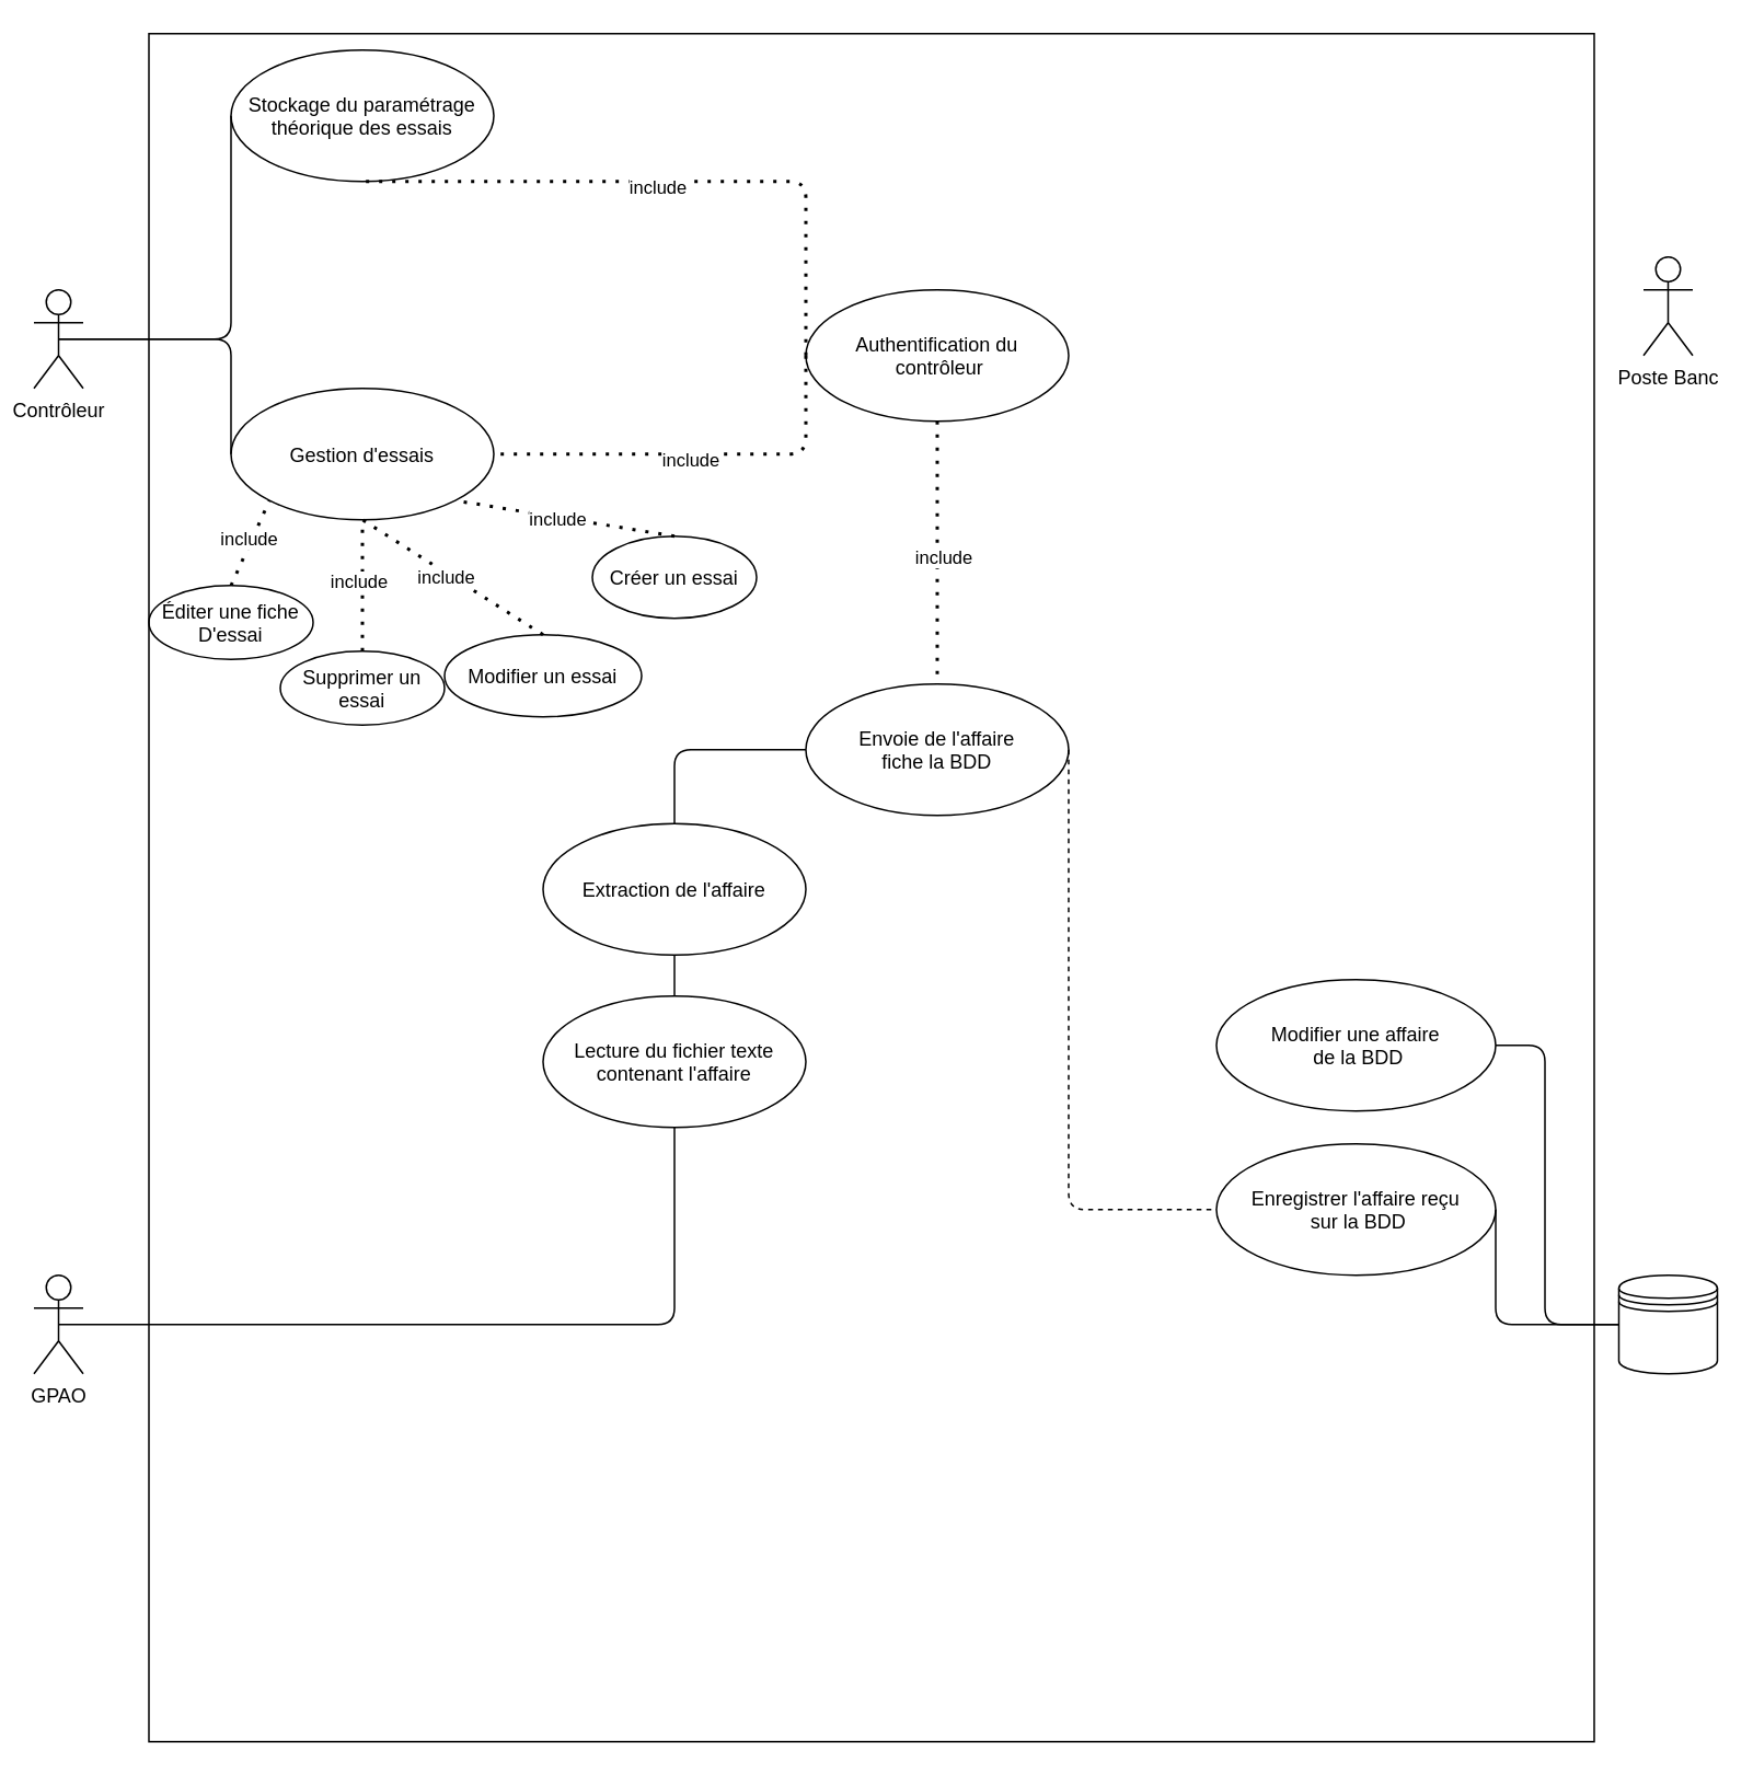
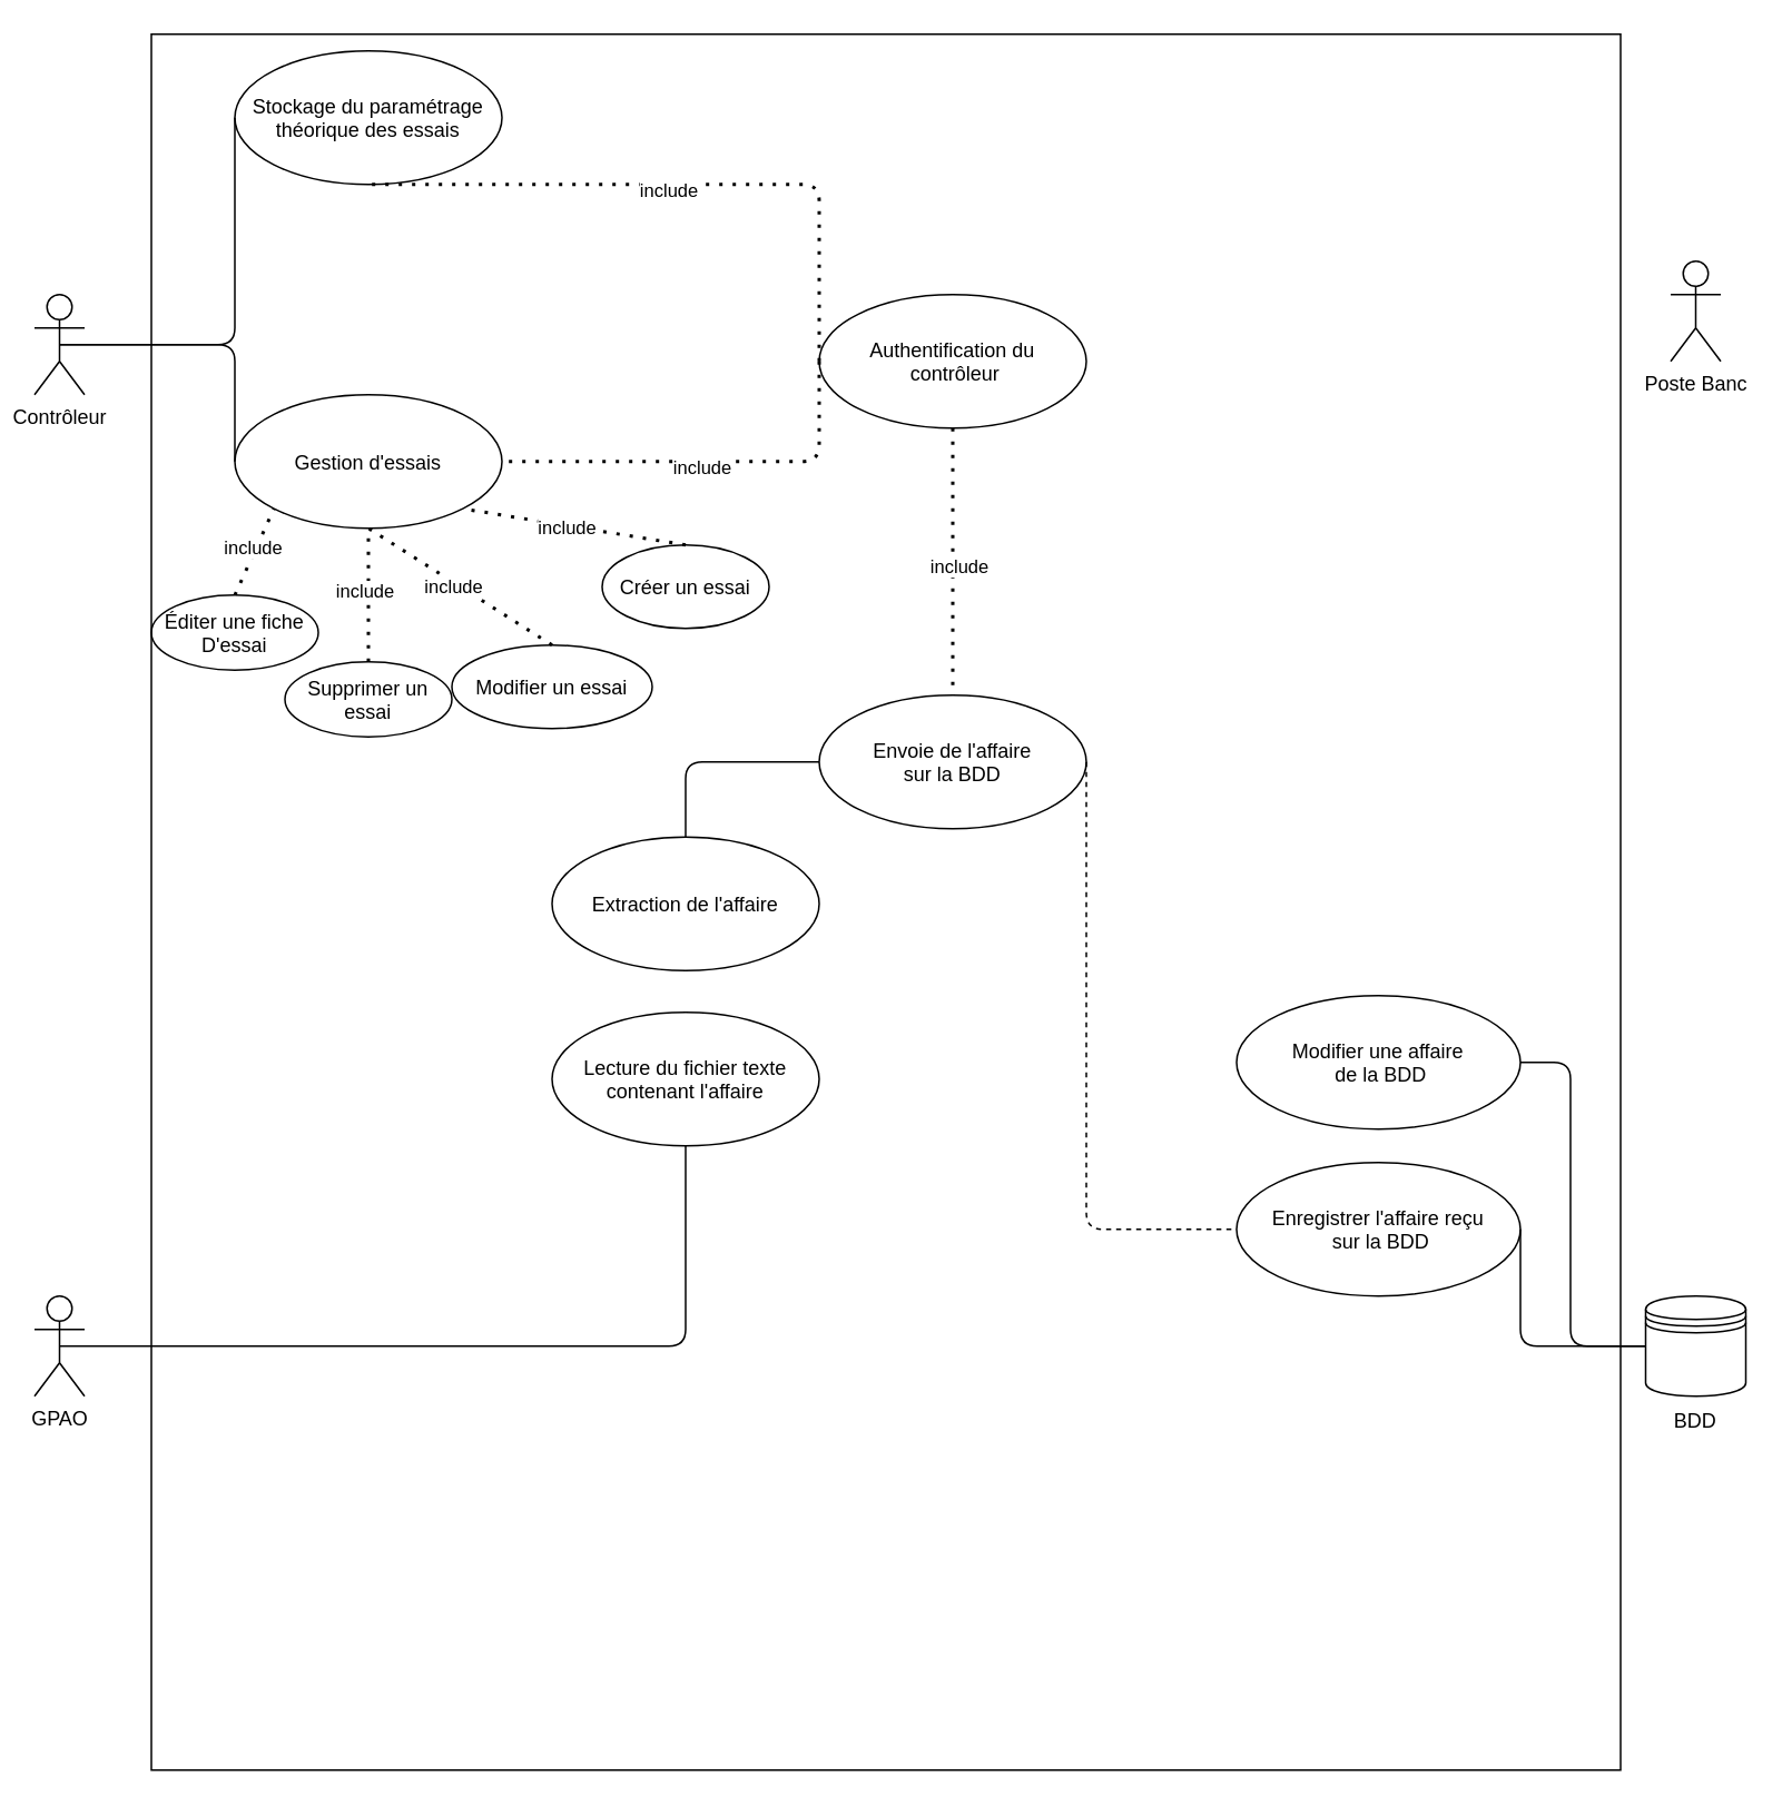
- <mxCell id="12" value="Envoie de l'affaire&#10;fiche la BDD" style="ellipse;fillColor=none;" parent="1" vertex="1"><mxGeometry x="490" y="416" width="160" height="80" as="geometry" /></mxCell>
+ <mxCell id="12" value="Envoie de l'affaire&#10;sur la BDD" style="ellipse;fillColor=none;" parent="1" vertex="1"><mxGeometry x="490" y="416" width="160" height="80" as="geometry" /></mxCell>
- <mxCell id="26" value="" style="endArrow=none;html=1;exitX=0.5;exitY=0;exitDx=0;exitDy=0;entryX=0.5;entryY=1;entryDx=0;entryDy=0;" parent="1" source="9" target="25" edge="1"><mxGeometry width="50" height="50" relative="1" as="geometry"><mxPoint x="560" y="536" as="sourcePoint" /><mxPoint x="610" y="486" as="targetPoint" /></mxGeometry></mxCell>
+ <mxCell id="7" value="BDD" style="text;html=1;strokeColor=none;fillColor=none;align=center;verticalAlign=middle;whiteSpace=wrap;rounded=0;" parent="1" vertex="1"><mxGeometry x="985" y="836" width="60" height="30" as="geometry" /></mxCell>
